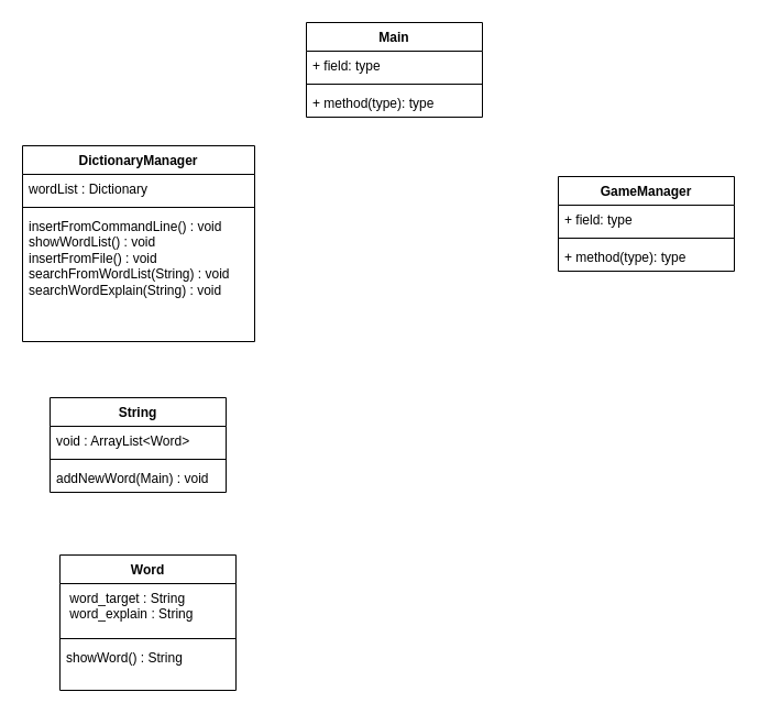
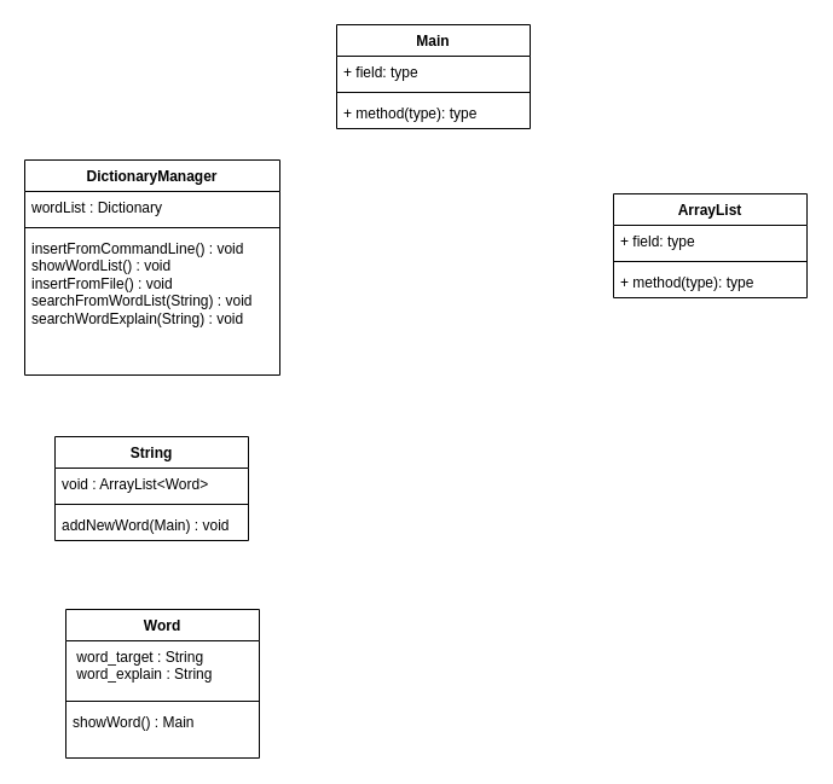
- <mxCell id="10" value="GameManager" style="swimlane;fontStyle=1;align=center;verticalAlign=top;childLayout=stackLayout;horizontal=1;startSize=26;horizontalStack=0;resizeParent=1;resizeParentMax=0;resizeLast=0;collapsible=1;marginBottom=0;whiteSpace=wrap;html=1;" vertex="1" parent="1"><mxGeometry x="507" y="160" width="160" height="86" as="geometry" /></mxCell>
+ <mxCell id="10" value="ArrayList" style="swimlane;fontStyle=1;align=center;verticalAlign=top;childLayout=stackLayout;horizontal=1;startSize=26;horizontalStack=0;resizeParent=1;resizeParentMax=0;resizeLast=0;collapsible=1;marginBottom=0;whiteSpace=wrap;html=1;" vertex="1" parent="1"><mxGeometry x="507" y="160" width="160" height="86" as="geometry" /></mxCell>
- <mxCell id="21" value="showWord() : String" style="text;strokeColor=none;fillColor=none;align=left;verticalAlign=top;spacingLeft=4;spacingRight=4;overflow=hidden;rotatable=0;points=[[0,0.5],[1,0.5]];portConstraint=eastwest;whiteSpace=wrap;html=1;" vertex="1" parent="18"><mxGeometry y="80" width="160" height="43" as="geometry" /></mxCell>
+ <mxCell id="21" value="showWord() : Main" style="text;strokeColor=none;fillColor=none;align=left;verticalAlign=top;spacingLeft=4;spacingRight=4;overflow=hidden;rotatable=0;points=[[0,0.5],[1,0.5]];portConstraint=eastwest;whiteSpace=wrap;html=1;" vertex="1" parent="18"><mxGeometry y="80" width="160" height="43" as="geometry" /></mxCell>
